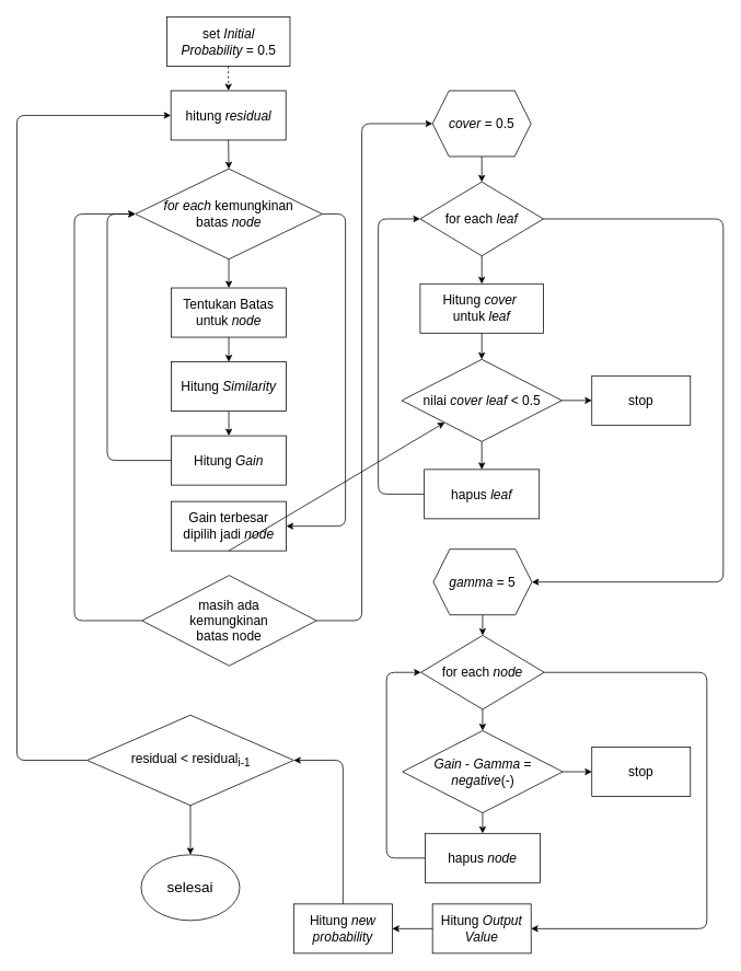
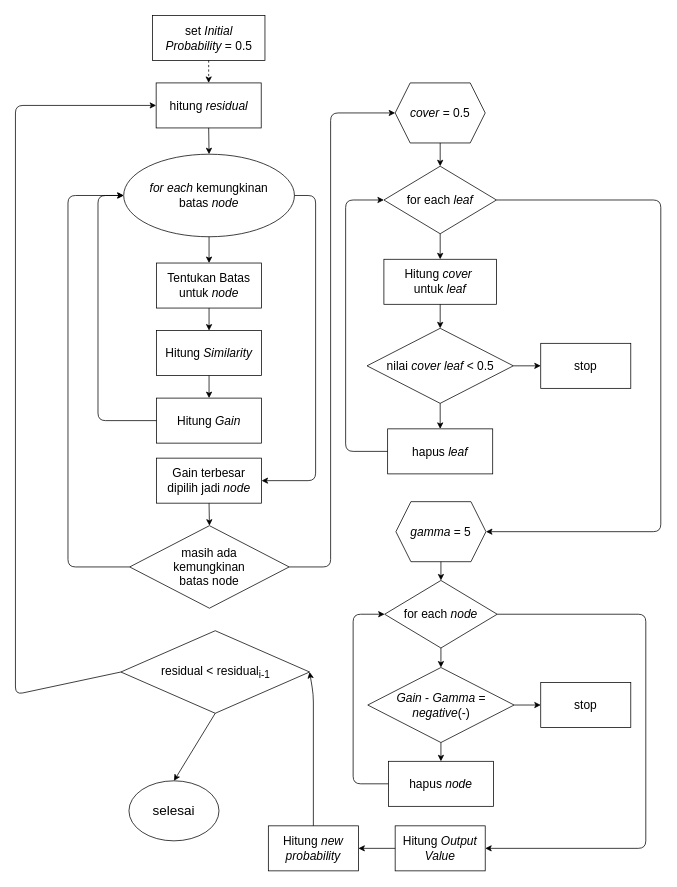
- <mxCell id="16" value="&lt;span style=&quot;font-size: 16px&quot;&gt;&lt;i&gt;for each&lt;/i&gt; kemungkinan&lt;br&gt;batas &lt;i&gt;node&lt;/i&gt;&lt;/span&gt;" style="rhombus;whiteSpace=wrap;html=1;" vertex="1" parent="1"><mxGeometry x="164.25" y="205" width="227.5" height="110" as="geometry" /></mxCell>
+ <mxCell id="16" value="&lt;span style=&quot;font-size: 16px&quot;&gt;&lt;i&gt;for each&lt;/i&gt; kemungkinan&lt;br&gt;batas &lt;i&gt;node&lt;/i&gt;&lt;/span&gt;" style="ellipse;whiteSpace=wrap;html=1;" vertex="1" parent="1"><mxGeometry x="164.25" y="205" width="227.5" height="110" as="geometry" /></mxCell>
- <mxCell id="26" value="" style="endArrow=classic;html=1;exitX=0.5;exitY=1;exitDx=0;exitDy=0;" edge="1" parent="1" source="17" target="9"><mxGeometry width="50" height="50" relative="1" as="geometry"><mxPoint x="380" y="640" as="sourcePoint" /><mxPoint x="430" y="590" as="targetPoint" /></mxGeometry></mxCell>
+ <mxCell id="26" value="" style="endArrow=classic;html=1;exitX=0.5;exitY=1;exitDx=0;exitDy=0;entryX=0.5;entryY=0;entryDx=0;entryDy=0;" edge="1" parent="1" source="17" target="25"><mxGeometry width="50" height="50" relative="1" as="geometry"><mxPoint x="380" y="640" as="sourcePoint" /><mxPoint x="430" y="590" as="targetPoint" /></mxGeometry></mxCell>
- <mxCell id="47" value="&lt;span style=&quot;font-size: 16px&quot;&gt;residual &amp;lt; residual&lt;sub&gt;i-1&lt;/sub&gt;&lt;/span&gt;" style="rhombus;whiteSpace=wrap;html=1;" vertex="1" parent="1"><mxGeometry x="105.5" y="870" width="251.5" height="110" as="geometry" /></mxCell>
+ <mxCell id="47" value="&lt;span style=&quot;font-size: 16px&quot;&gt;residual &amp;lt; residual&lt;sub&gt;i-1&lt;/sub&gt;&lt;/span&gt;" style="rhombus;whiteSpace=wrap;html=1;" vertex="1" parent="1"><mxGeometry x="160.5" y="840" width="251.5" height="110" as="geometry" /></mxCell>
